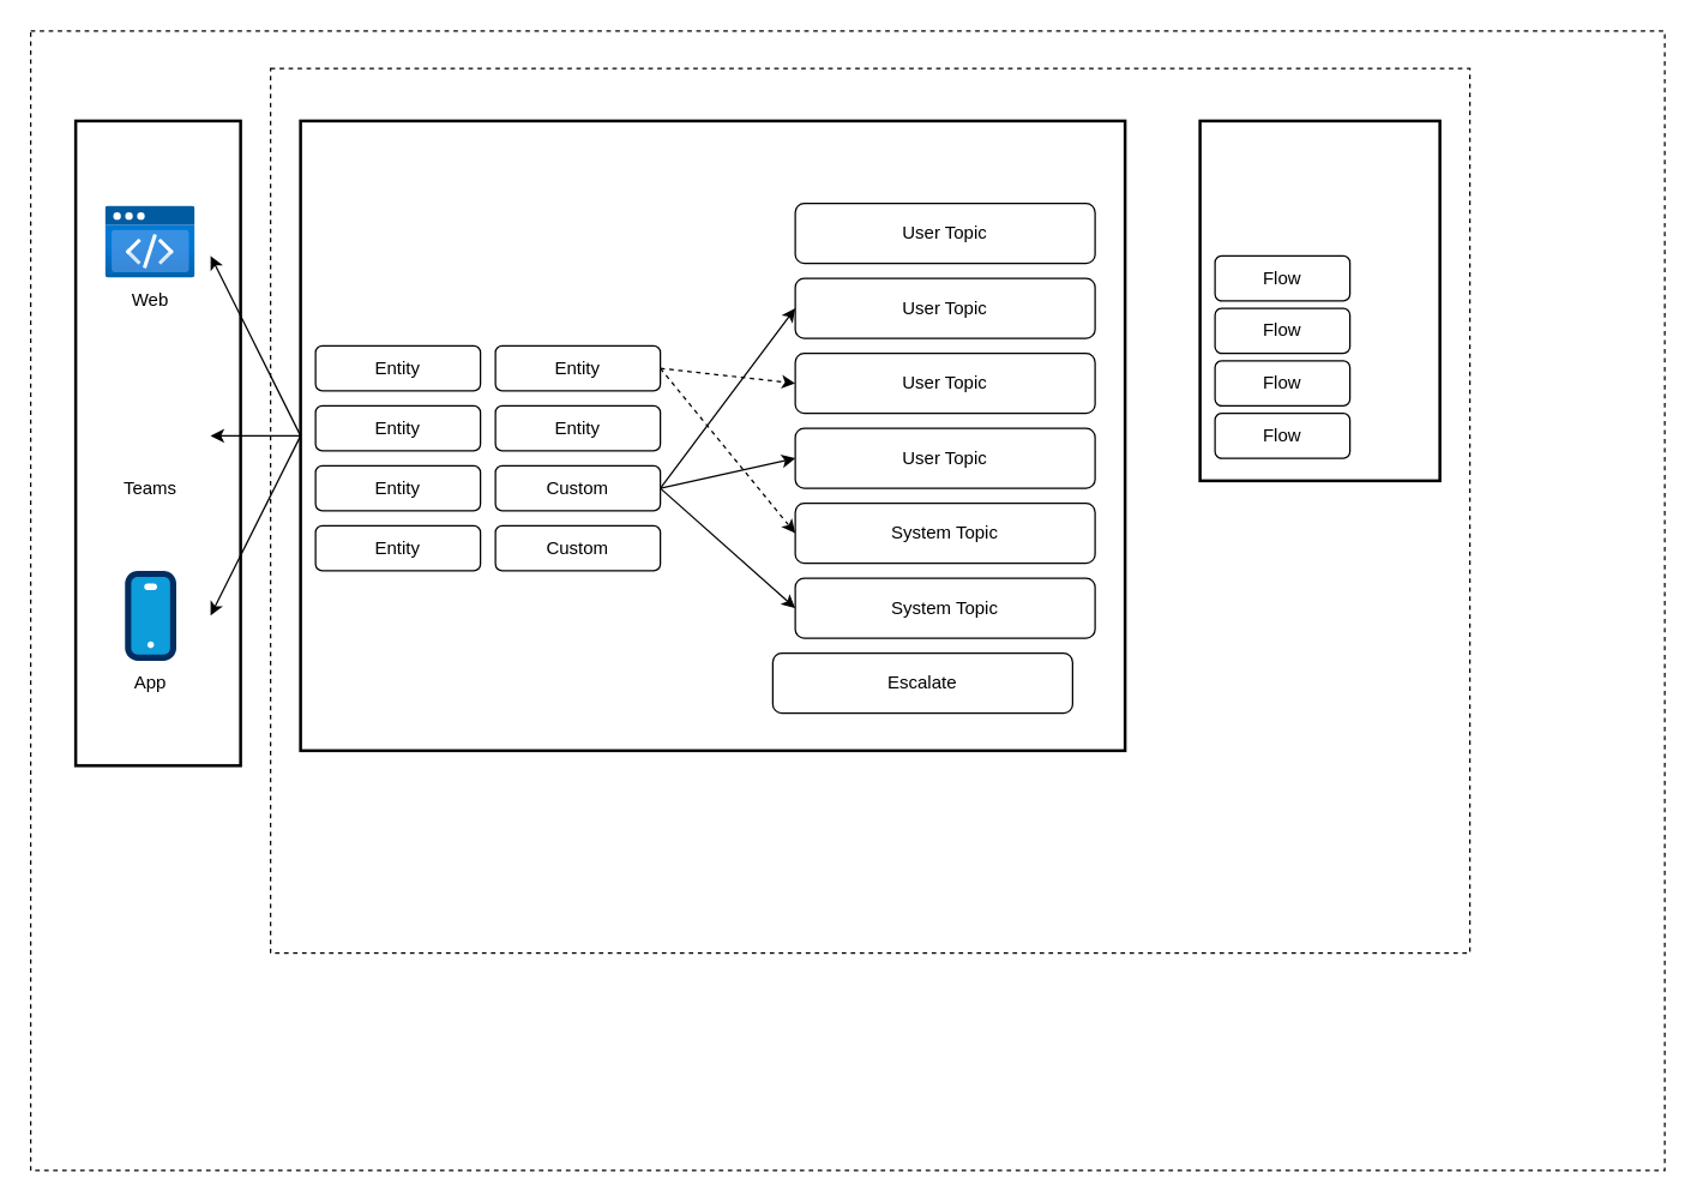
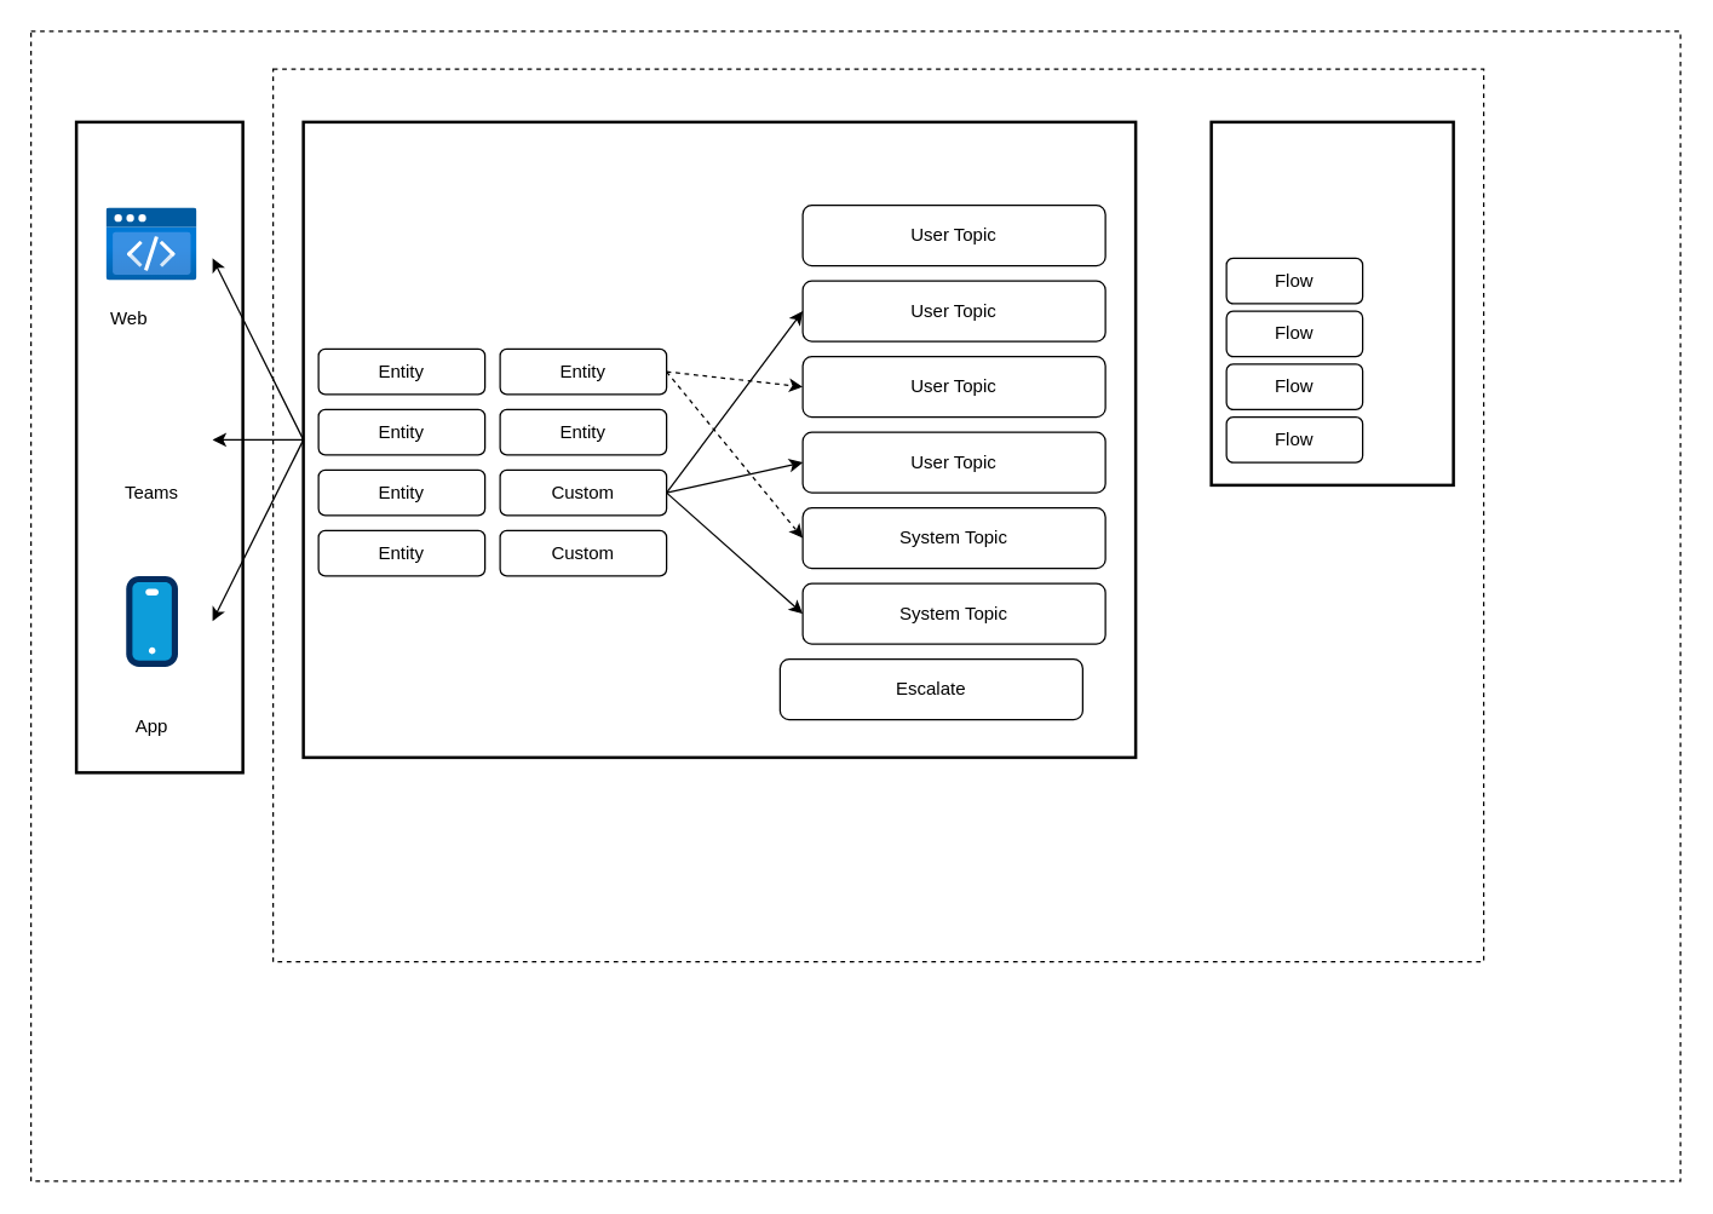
- <mxCell id="34" value="Web" style="text;html=1;strokeColor=none;fillColor=none;align=center;verticalAlign=middle;whiteSpace=wrap;rounded=0;" vertex="1" parent="1"><mxGeometry x="70" y="185" width="60" height="30" as="geometry" /></mxCell>
+ <mxCell id="34" value="Web" style="text;html=1;strokeColor=none;fillColor=none;align=center;verticalAlign=middle;whiteSpace=wrap;rounded=0;" vertex="1" parent="1"><mxGeometry x="55" y="195" width="60" height="30" as="geometry" /></mxCell>
- <mxCell id="36" value="App" style="text;html=1;strokeColor=none;fillColor=none;align=center;verticalAlign=middle;whiteSpace=wrap;rounded=0;" vertex="1" parent="1"><mxGeometry x="70" y="440" width="60" height="30" as="geometry" /></mxCell>
+ <mxCell id="36" value="App" style="text;html=1;strokeColor=none;fillColor=none;align=center;verticalAlign=middle;whiteSpace=wrap;rounded=0;" vertex="1" parent="1"><mxGeometry x="70" y="465" width="60" height="30" as="geometry" /></mxCell>
